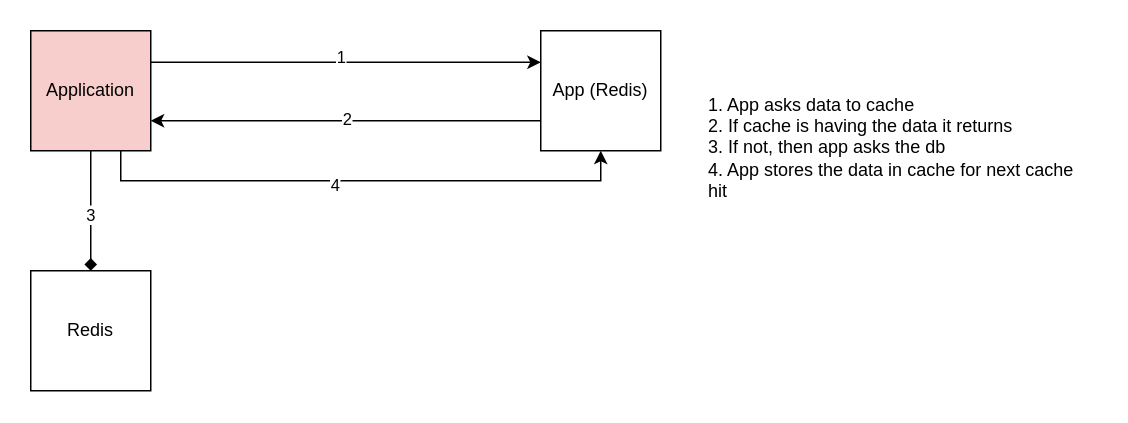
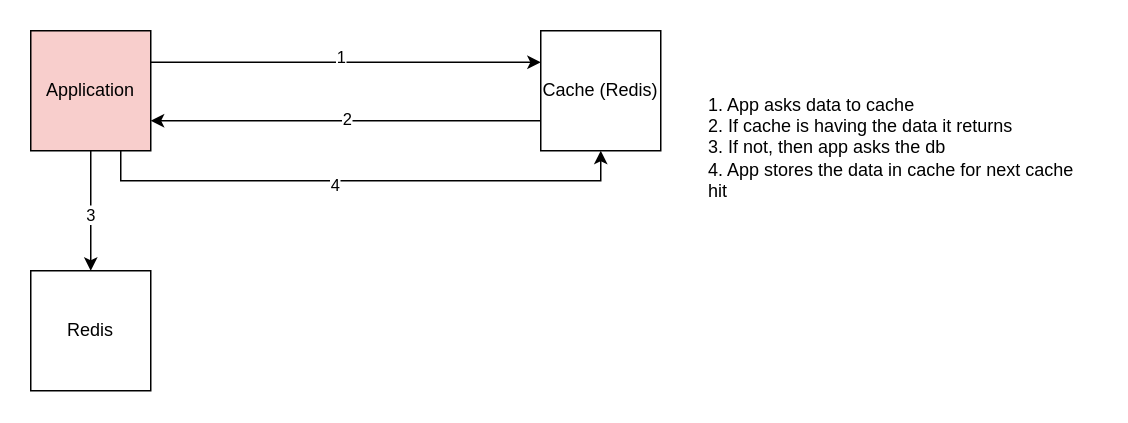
- <mxCell id="11" value="App (Redis)" style="whiteSpace=wrap;html=1;aspect=fixed;" vertex="1" parent="1"><mxGeometry x="360" y="20" width="80" height="80" as="geometry" /></mxCell>
+ <mxCell id="11" value="Cache (Redis)" style="whiteSpace=wrap;html=1;aspect=fixed;" vertex="1" parent="1"><mxGeometry x="360" y="20" width="80" height="80" as="geometry" /></mxCell>
- <mxCell id="4" value="" style="edgeStyle=orthogonalEdgeStyle;rounded=0;orthogonalLoop=1;jettySize=auto;html=1;endArrow=diamond;" edge="1" parent="1" source="8" target="12"><mxGeometry relative="1" as="geometry" /></mxCell>
+ <mxCell id="4" value="" style="edgeStyle=orthogonalEdgeStyle;rounded=0;orthogonalLoop=1;jettySize=auto;html=1;" edge="1" parent="1" source="8" target="12"><mxGeometry relative="1" as="geometry" /></mxCell>
